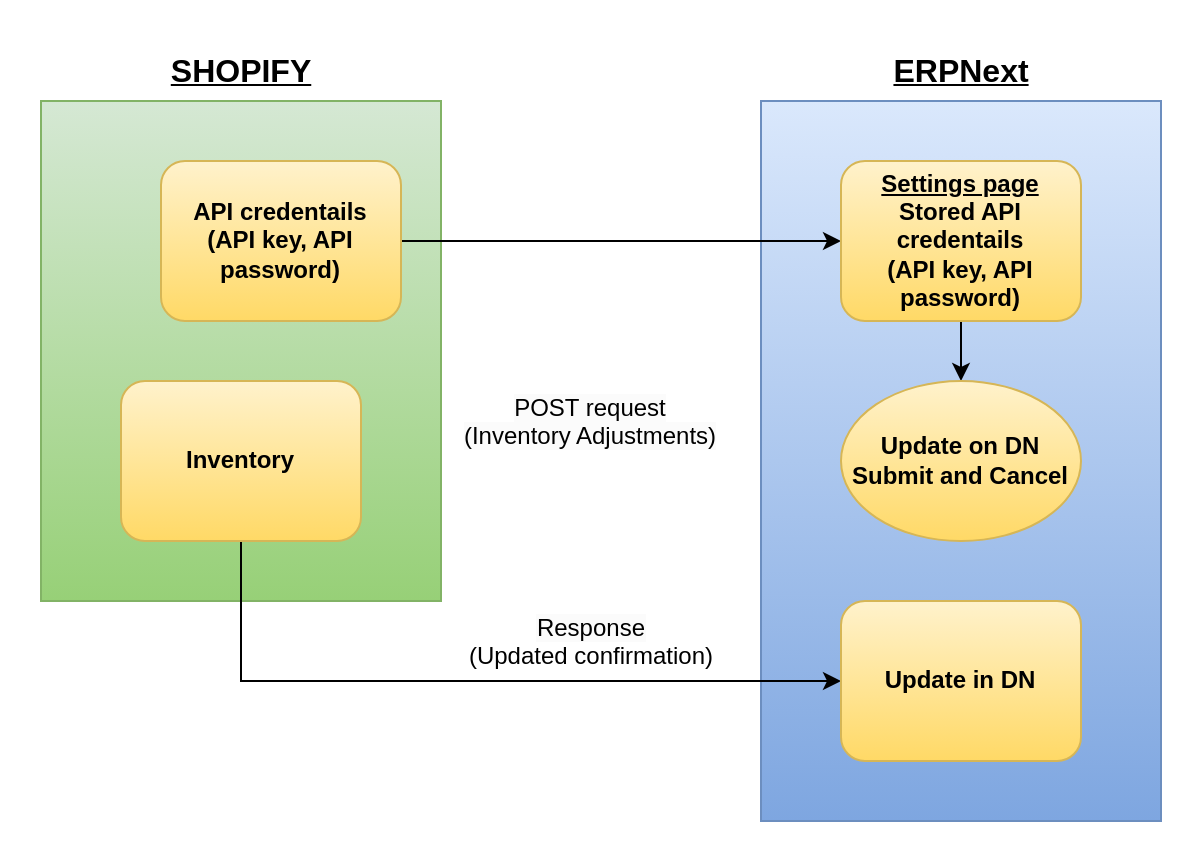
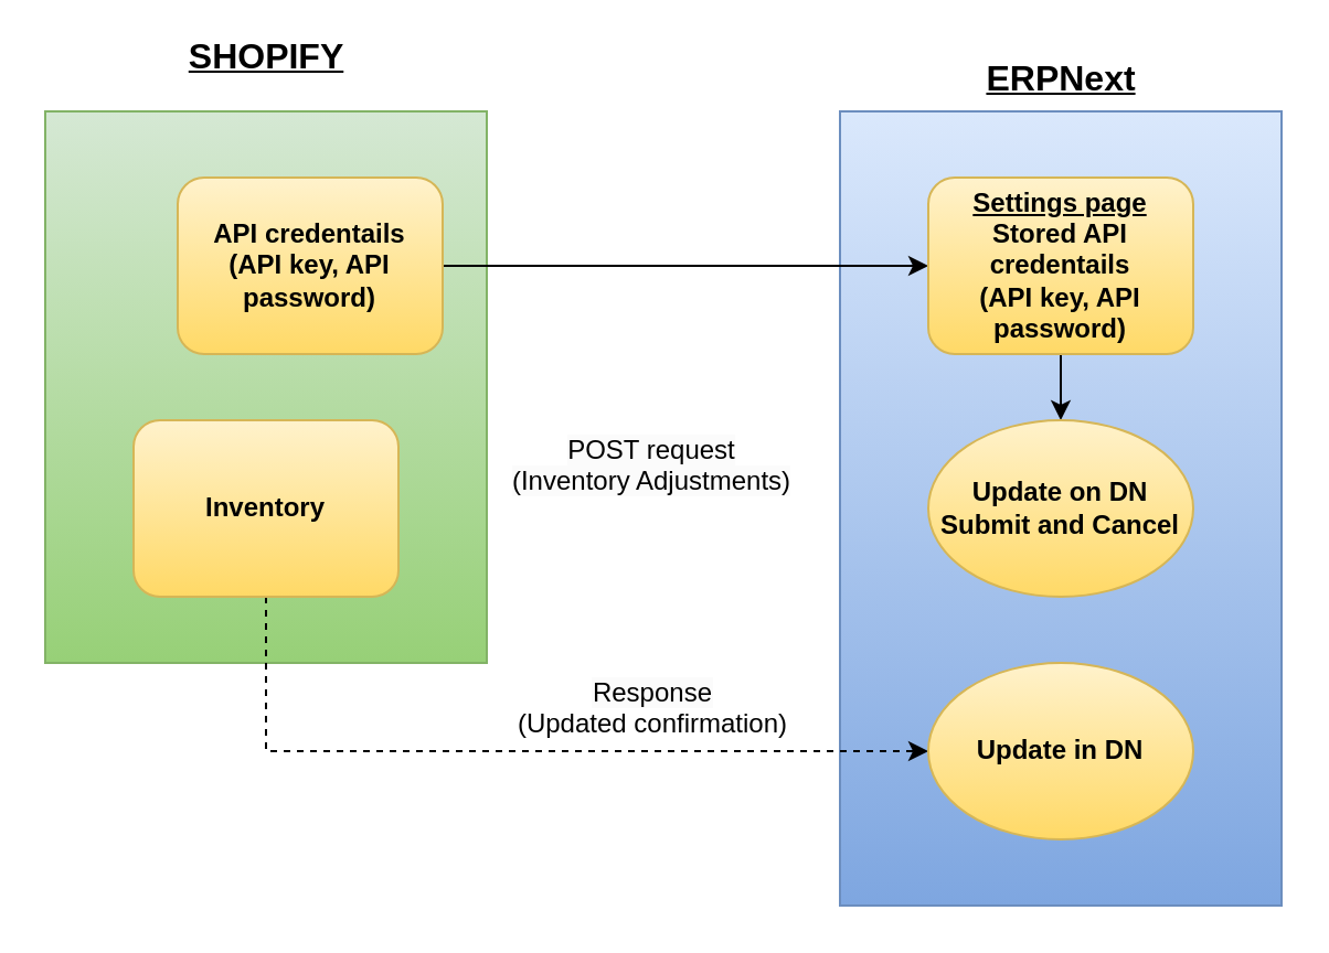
- <mxCell id="4" value="&lt;span&gt;&lt;u&gt;&lt;font style=&quot;font-size: 16px;&quot;&gt;SHOPIFY&lt;/font&gt;&lt;/u&gt;&lt;/span&gt;" style="text;html=1;align=center;verticalAlign=middle;resizable=0;points=[];autosize=1;strokeColor=none;fillColor=none;fontStyle=1" parent="1" vertex="1"><mxGeometry x="75" y="20" width="90" height="30" as="geometry" /></mxCell>
+ <mxCell id="4" value="&lt;span&gt;&lt;u&gt;&lt;font style=&quot;font-size: 16px;&quot;&gt;SHOPIFY&lt;/font&gt;&lt;/u&gt;&lt;/span&gt;" style="text;html=1;align=center;verticalAlign=middle;resizable=0;points=[];autosize=1;strokeColor=none;fillColor=none;fontStyle=1" parent="1" vertex="1"><mxGeometry x="75" y="10" width="90" height="30" as="geometry" /></mxCell>
- <mxCell id="12" style="edgeStyle=none;rounded=0;orthogonalLoop=1;jettySize=auto;html=1;entryX=0;entryY=0.5;entryDx=0;entryDy=0;fontStyle=1" parent="1" source="13" target="14" edge="1"><mxGeometry relative="1" as="geometry"><Array as="points"><mxPoint x="120" y="340" /></Array></mxGeometry></mxCell>
+ <mxCell id="12" style="edgeStyle=none;rounded=0;orthogonalLoop=1;jettySize=auto;html=1;entryX=0;entryY=0.5;entryDx=0;entryDy=0;fontStyle=1;dashed=1;" parent="1" source="13" target="14" edge="1"><mxGeometry relative="1" as="geometry"><Array as="points"><mxPoint x="120" y="340" /></Array></mxGeometry></mxCell>
- <mxCell id="14" value="Update in DN" style="rounded=1;whiteSpace=wrap;html=1;fontStyle=1;fillColor=#fff2cc;gradientColor=#ffd966;strokeColor=#d6b656;" parent="1" vertex="1"><mxGeometry x="420" y="300" width="120" height="80" as="geometry" /></mxCell>
+ <mxCell id="14" value="Update in DN" style="ellipse;whiteSpace=wrap;html=1;fontStyle=1;fillColor=#fff2cc;gradientColor=#ffd966;strokeColor=#d6b656;" parent="1" vertex="1"><mxGeometry x="420" y="300" width="120" height="80" as="geometry" /></mxCell>
